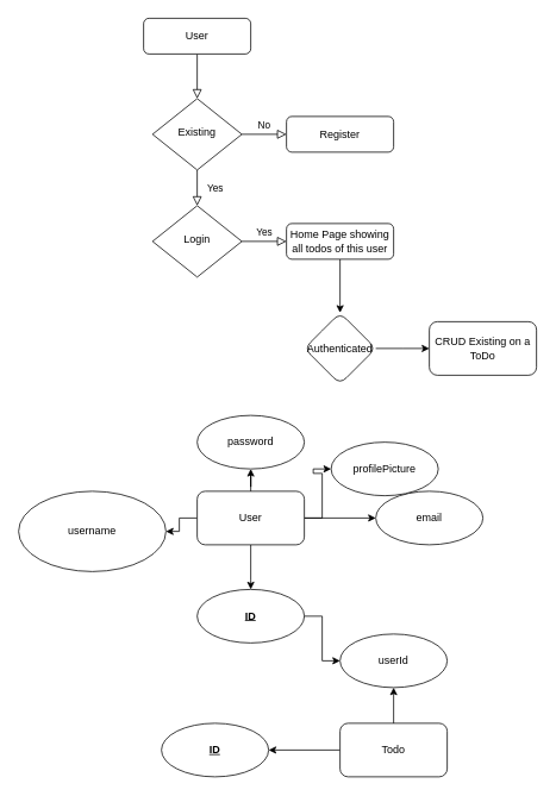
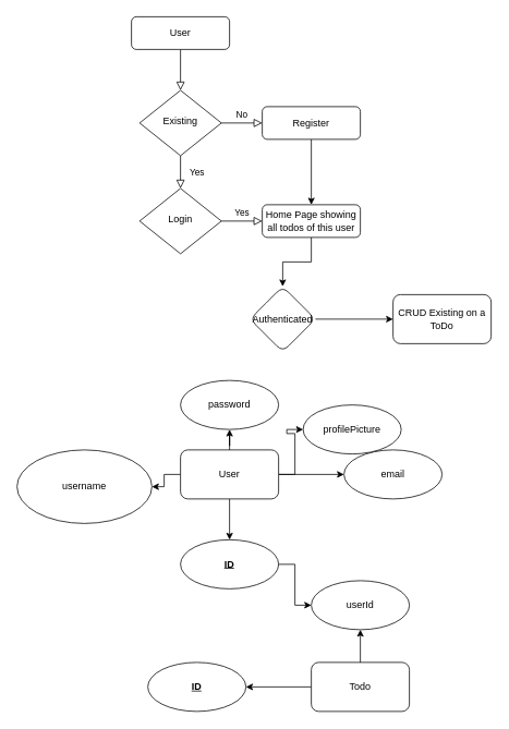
+ <mxCell id="7" value="" style="edgeStyle=orthogonalEdgeStyle;rounded=0;orthogonalLoop=1;jettySize=auto;html=1;" edge="1" parent="1" source="8" target="12"><mxGeometry relative="1" as="geometry" /></mxCell>
- <mxCell id="14" value="Authenticated" style="rhombus;whiteSpace=wrap;html=1;rounded=1;glass=0;strokeWidth=1;shadow=0;" vertex="1" parent="1"><mxGeometry x="340" y="350" width="80" height="80" as="geometry" /></mxCell>
+ <mxCell id="14" value="Authenticated" style="rhombus;whiteSpace=wrap;html=1;rounded=1;glass=0;strokeWidth=1;shadow=0;" vertex="1" parent="1"><mxGeometry x="305" y="350" width="80" height="80" as="geometry" /></mxCell>
